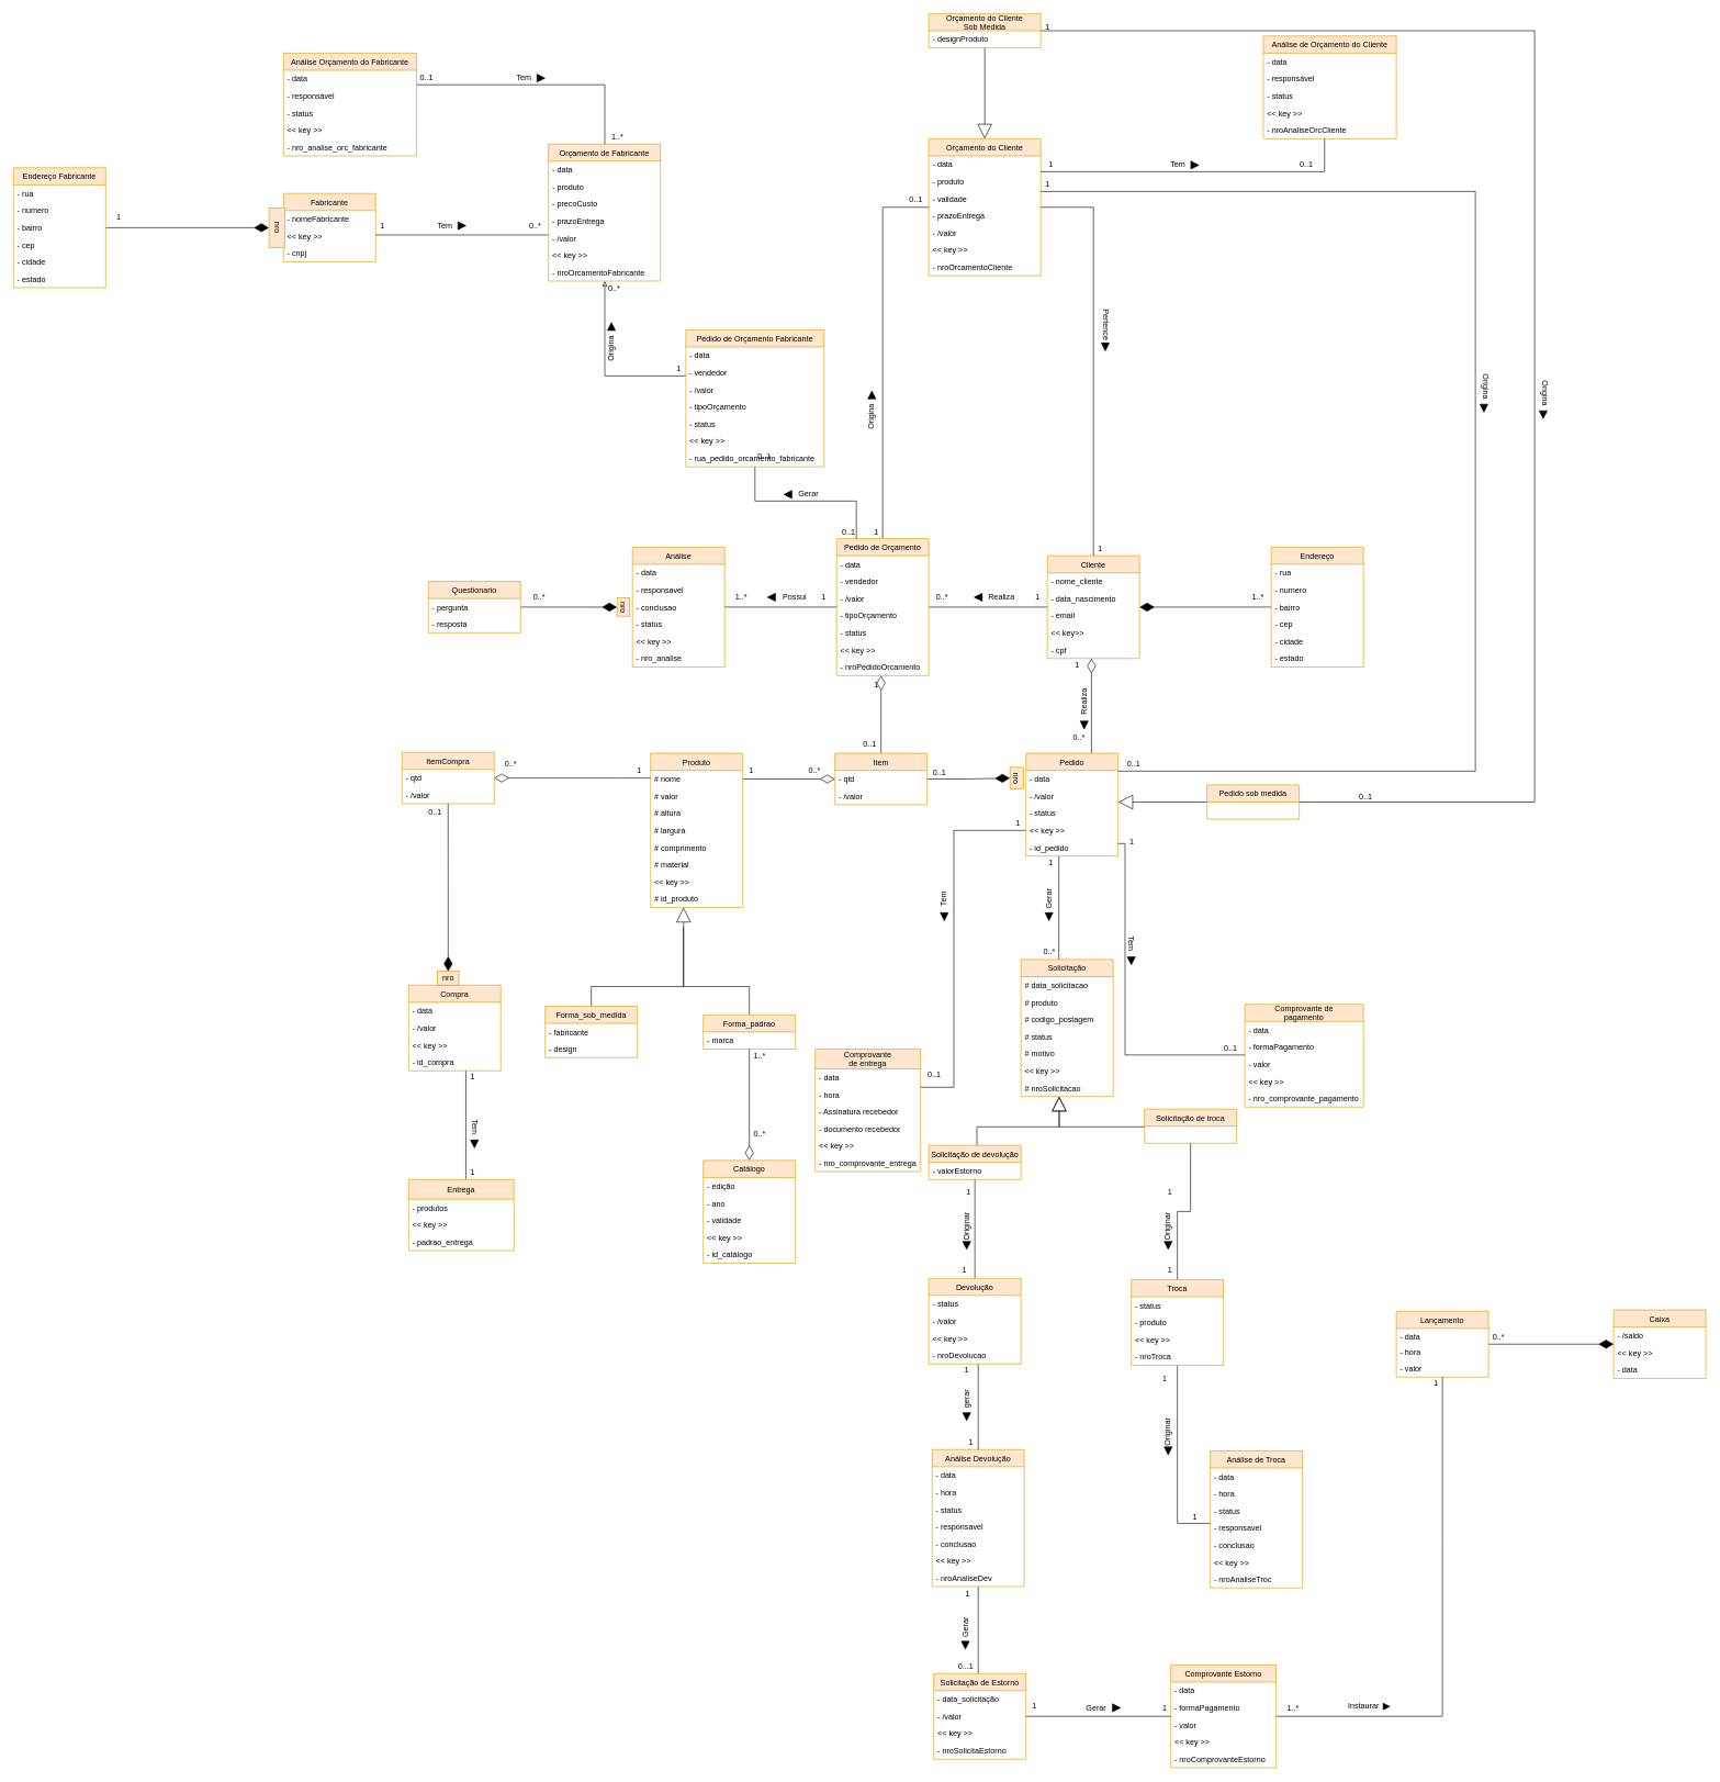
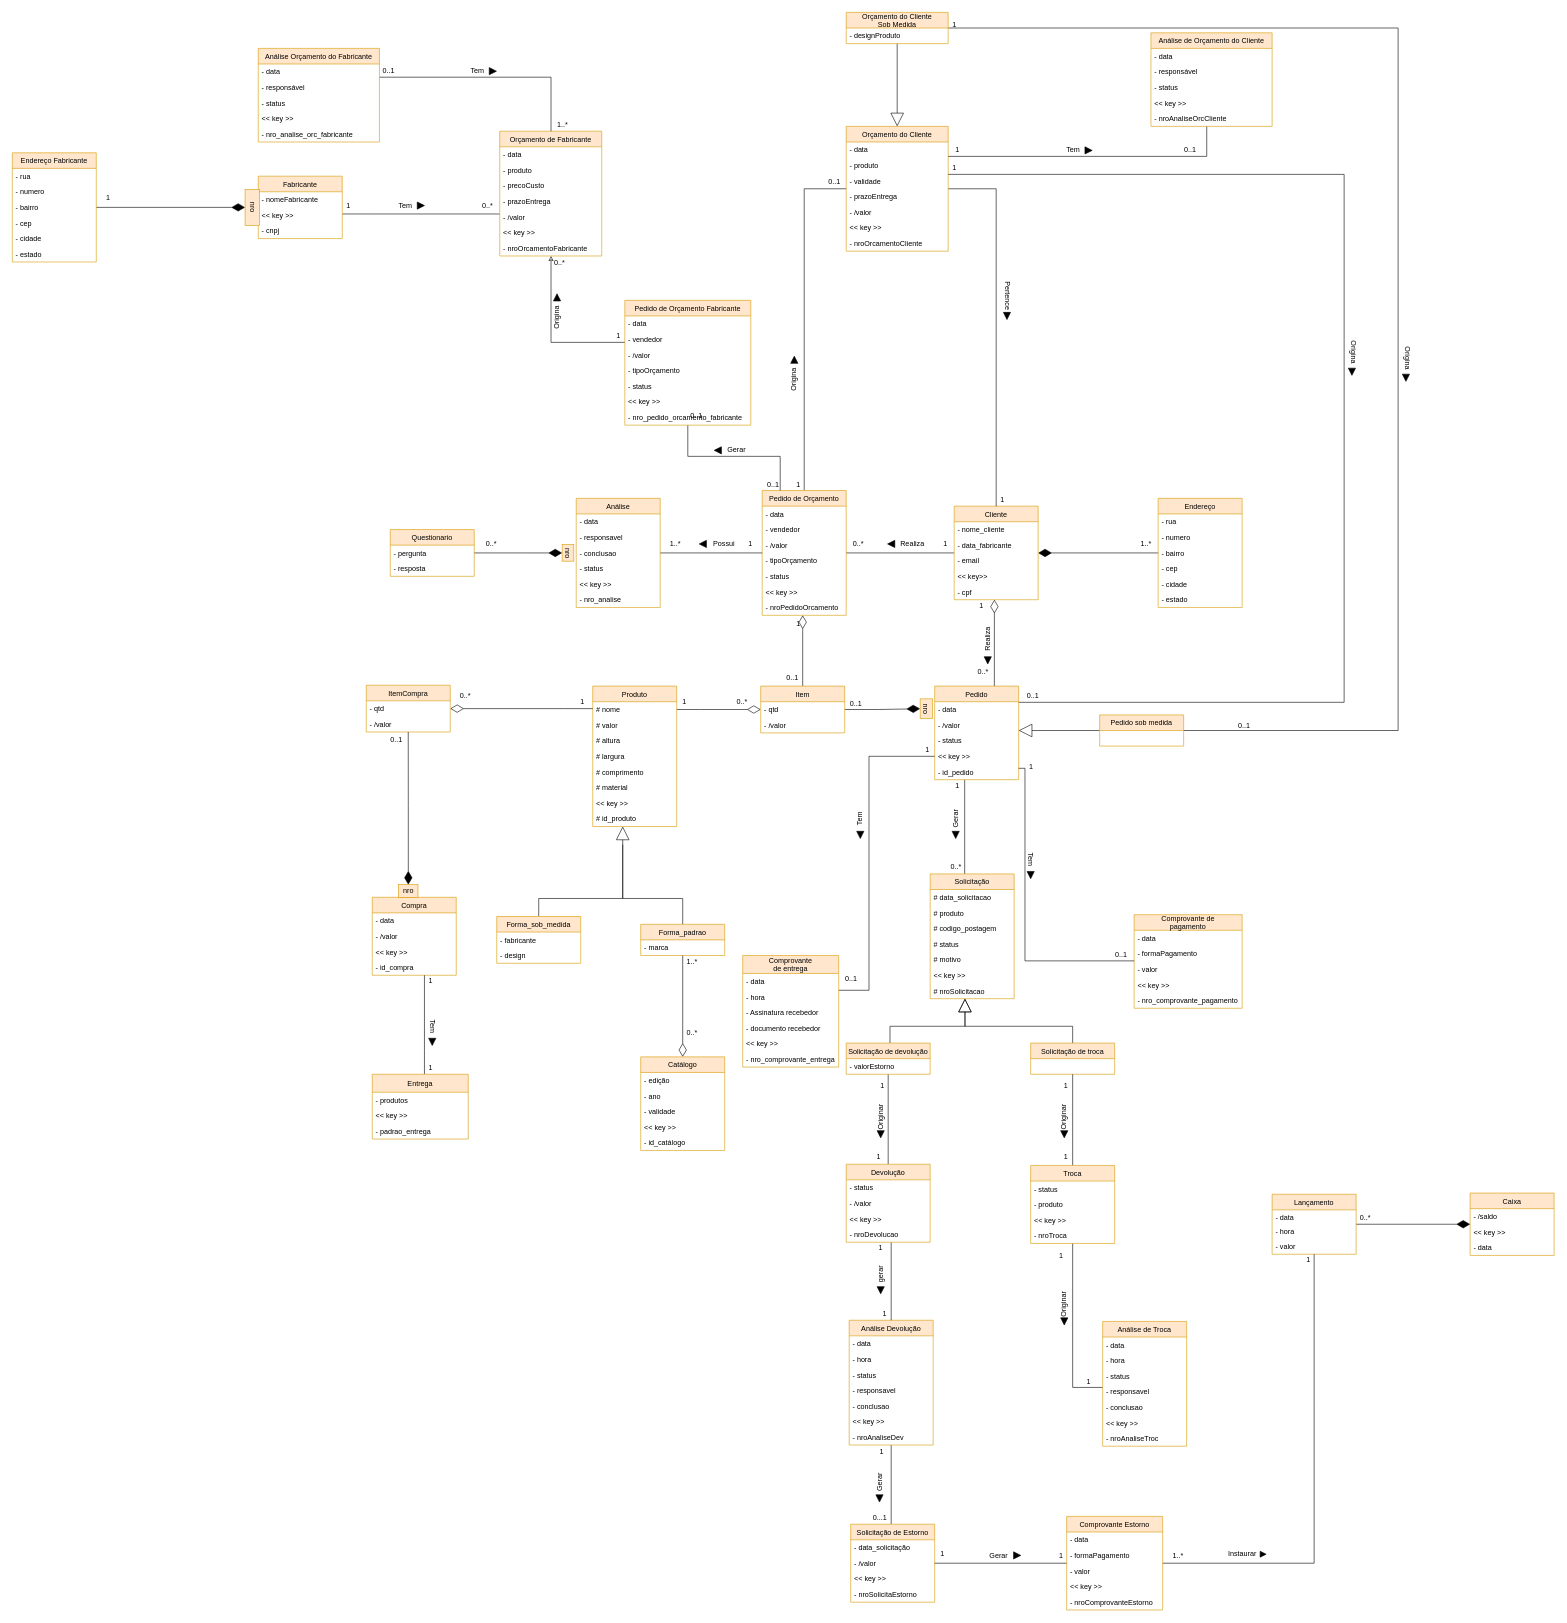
- <mxCell id="334" value="- rua_pedido_orcamento_fabricante" style="text;strokeColor=none;fillColor=none;align=left;verticalAlign=top;spacingLeft=4;spacingRight=4;overflow=hidden;rotatable=0;points=[[0,0.5],[1,0.5]];portConstraint=eastwest;" parent="327" vertex="1"><mxGeometry y="182" width="210" height="26" as="geometry" /></mxCell>
+ <mxCell id="334" value="- nro_pedido_orcamento_fabricante" style="text;strokeColor=none;fillColor=none;align=left;verticalAlign=top;spacingLeft=4;spacingRight=4;overflow=hidden;rotatable=0;points=[[0,0.5],[1,0.5]];portConstraint=eastwest;" parent="327" vertex="1"><mxGeometry y="182" width="210" height="26" as="geometry" /></mxCell>
- <mxCell id="67" value="- data_nascimento" style="text;strokeColor=none;fillColor=none;align=left;verticalAlign=top;spacingLeft=4;spacingRight=4;overflow=hidden;rotatable=0;points=[[0,0.5],[1,0.5]];portConstraint=eastwest;" parent="65" vertex="1"><mxGeometry y="52" width="140" height="26" as="geometry" /></mxCell>
+ <mxCell id="67" value="- data_fabricante" style="text;strokeColor=none;fillColor=none;align=left;verticalAlign=top;spacingLeft=4;spacingRight=4;overflow=hidden;rotatable=0;points=[[0,0.5],[1,0.5]];portConstraint=eastwest;" parent="65" vertex="1"><mxGeometry y="52" width="140" height="26" as="geometry" /></mxCell>
- <mxCell id="182" value="Solicitação de troca" style="swimlane;fontStyle=0;childLayout=stackLayout;horizontal=1;startSize=26;fillColor=#ffe6cc;horizontalStack=0;resizeParent=1;resizeParentMax=0;resizeLast=0;collapsible=1;marginBottom=0;strokeColor=#d79b00;" parent="1" vertex="1"><mxGeometry x="1737.5" y="1683" width="140" height="52" as="geometry" /></mxCell>
+ <mxCell id="182" value="Solicitação de troca" style="swimlane;fontStyle=0;childLayout=stackLayout;horizontal=1;startSize=26;fillColor=#ffe6cc;horizontalStack=0;resizeParent=1;resizeParentMax=0;resizeLast=0;collapsible=1;marginBottom=0;strokeColor=#d79b00;" parent="1" vertex="1"><mxGeometry x="1717.5" y="1738" width="140" height="52" as="geometry" /></mxCell>
